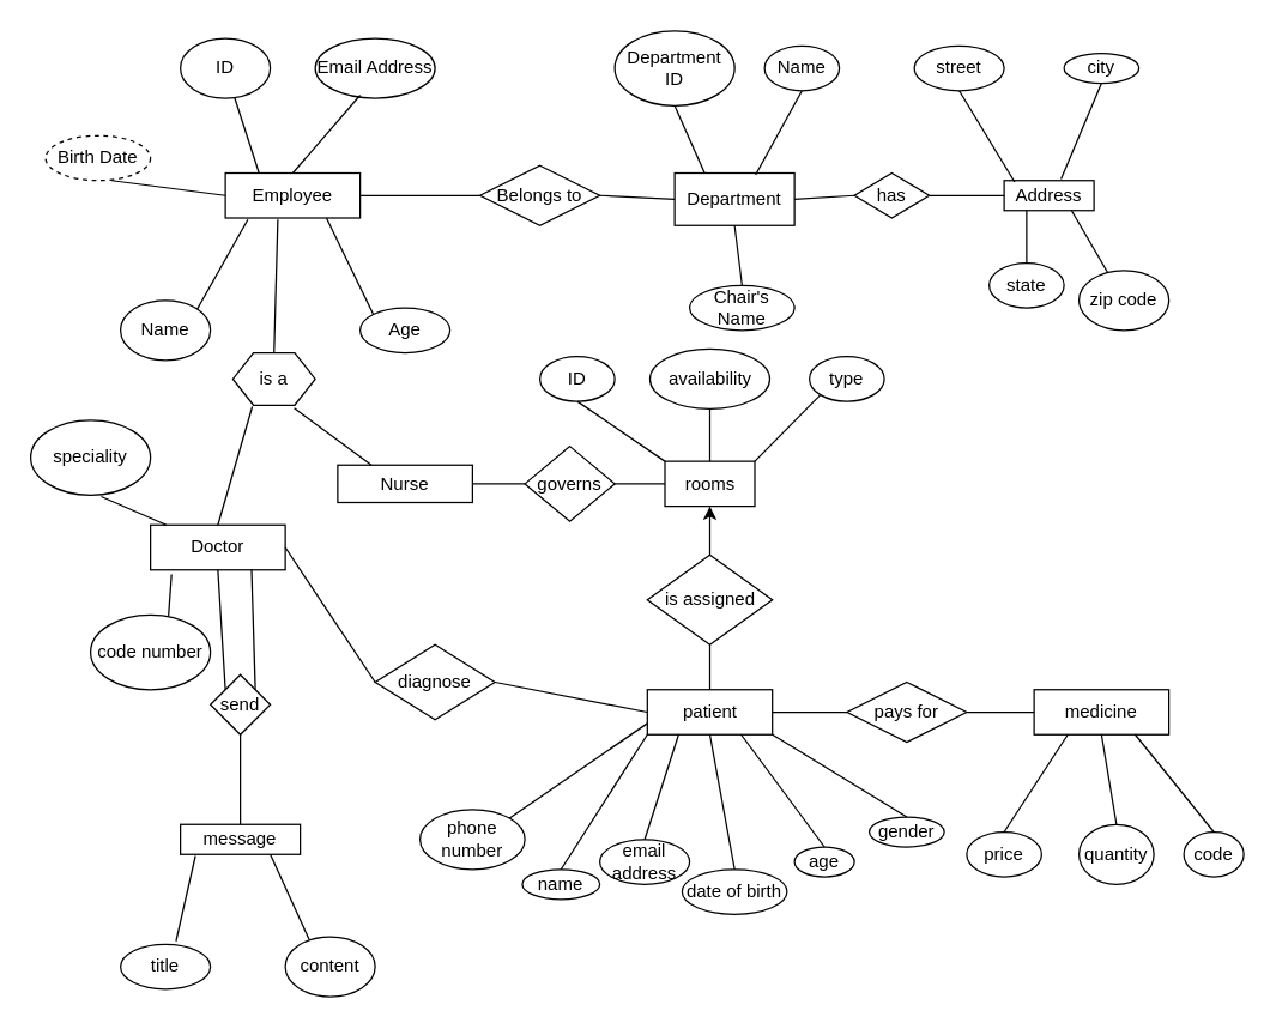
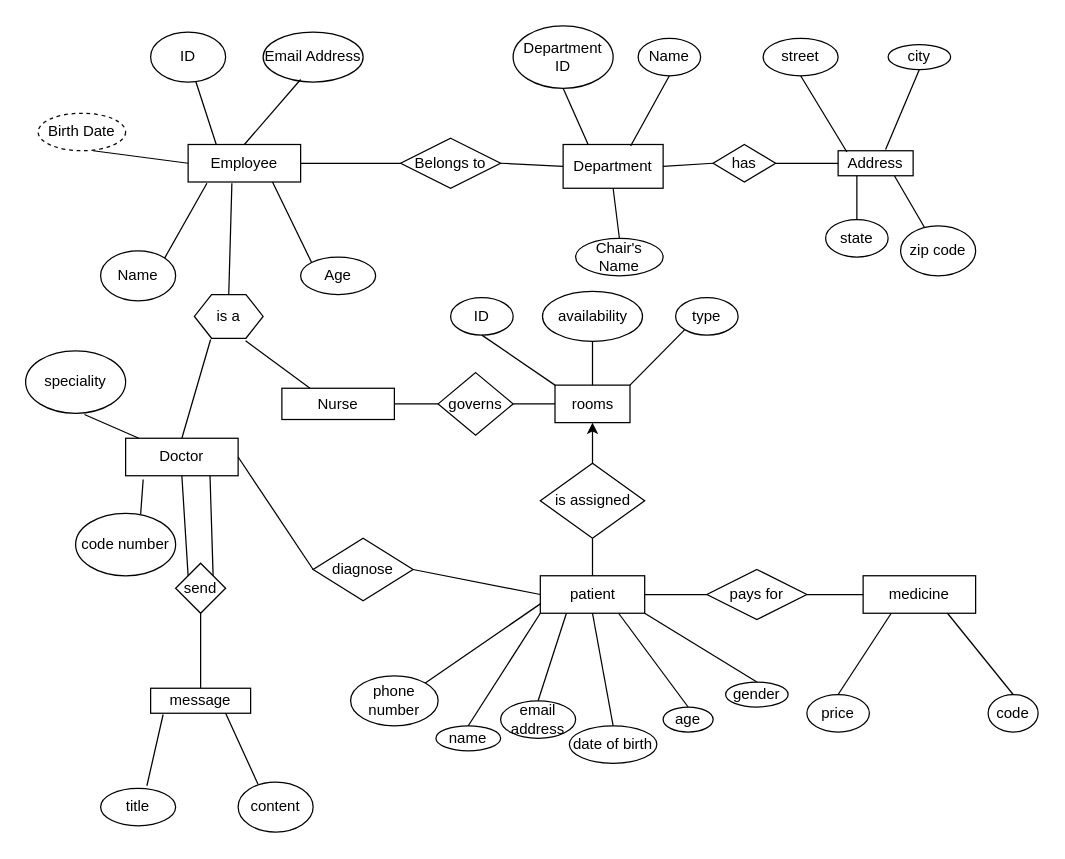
- <mxCell id="91" value="" style="endArrow=none;html=1;entryX=0.5;entryY=1;entryDx=0;entryDy=0;exitX=0.5;exitY=0;exitDx=0;exitDy=0;" edge="1" parent="1" source="88" target="85"><mxGeometry width="50" height="50" relative="1" as="geometry"><mxPoint x="870" y="490.01" as="sourcePoint" /><mxPoint x="860" y="440" as="targetPoint" /></mxGeometry></mxCell>
- <mxCell id="88" value="quantity" style="ellipse;whiteSpace=wrap;html=1;" vertex="1" parent="1"><mxGeometry x="720" y="550" width="50" height="40" as="geometry" /></mxCell>
